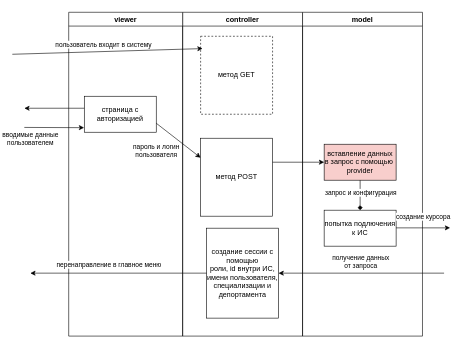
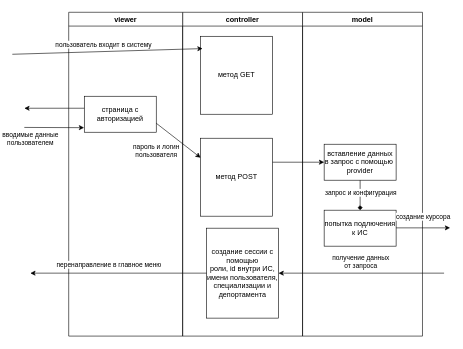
- <mxCell id="6" value="метод GET" style="rounded=0;whiteSpace=wrap;html=1;dashed=1;" vertex="1" parent="2"><mxGeometry x="30" y="40" width="120" height="130" as="geometry" /></mxCell>
+ <mxCell id="6" value="метод GET" style="rounded=0;whiteSpace=wrap;html=1;" vertex="1" parent="2"><mxGeometry x="30" y="40" width="120" height="130" as="geometry" /></mxCell>
- <mxCell id="13" value="вставление данных&lt;br&gt;в запрос с помощью&amp;nbsp;&lt;br&gt;provider" style="rounded=0;whiteSpace=wrap;html=1;fillColor=#f8cecc;" vertex="1" parent="12"><mxGeometry x="36" y="220" width="120" height="60" as="geometry" /></mxCell>
+ <mxCell id="13" value="вставление данных&lt;br&gt;в запрос с помощью&amp;nbsp;&lt;br&gt;provider" style="rounded=0;whiteSpace=wrap;html=1;" vertex="1" parent="12"><mxGeometry x="36" y="220" width="120" height="60" as="geometry" /></mxCell>
